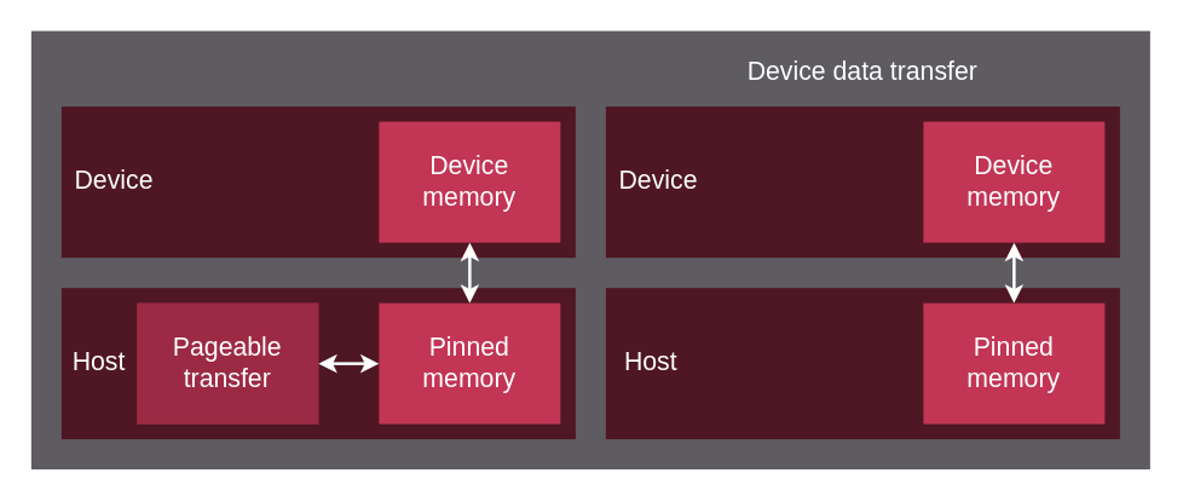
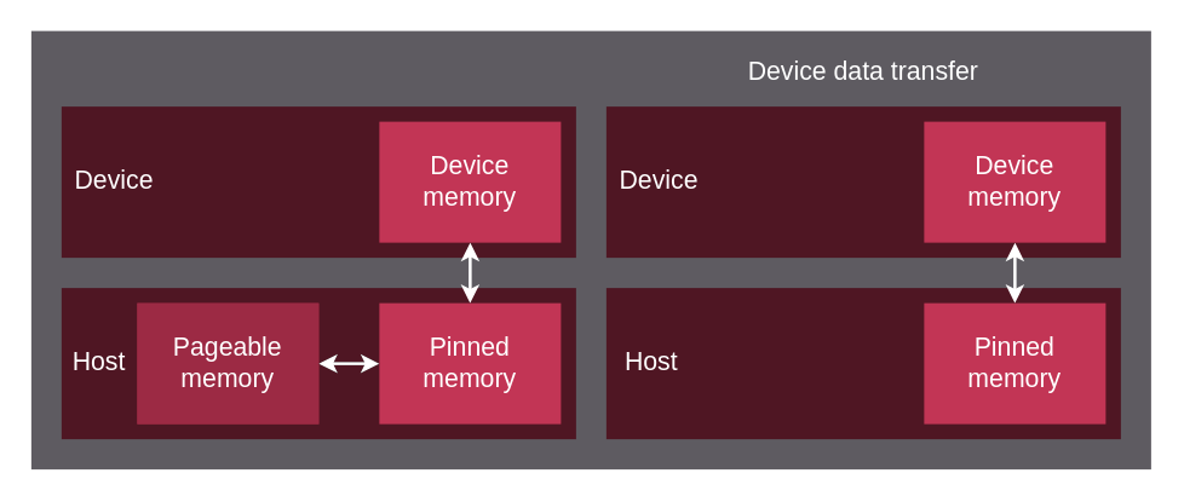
- <mxCell id="10" value="Pageable transfer" style="text;html=1;strokeColor=none;fillColor=none;align=center;verticalAlign=middle;whiteSpace=wrap;rounded=0;fontSize=17;fontColor=#FFFFFF;" parent="8" vertex="1"><mxGeometry width="120" height="80" as="geometry" /></mxCell>
+ <mxCell id="10" value="Pageable memory" style="text;html=1;strokeColor=none;fillColor=none;align=center;verticalAlign=middle;whiteSpace=wrap;rounded=0;fontSize=17;fontColor=#FFFFFF;" parent="8" vertex="1"><mxGeometry width="120" height="80" as="geometry" /></mxCell>
